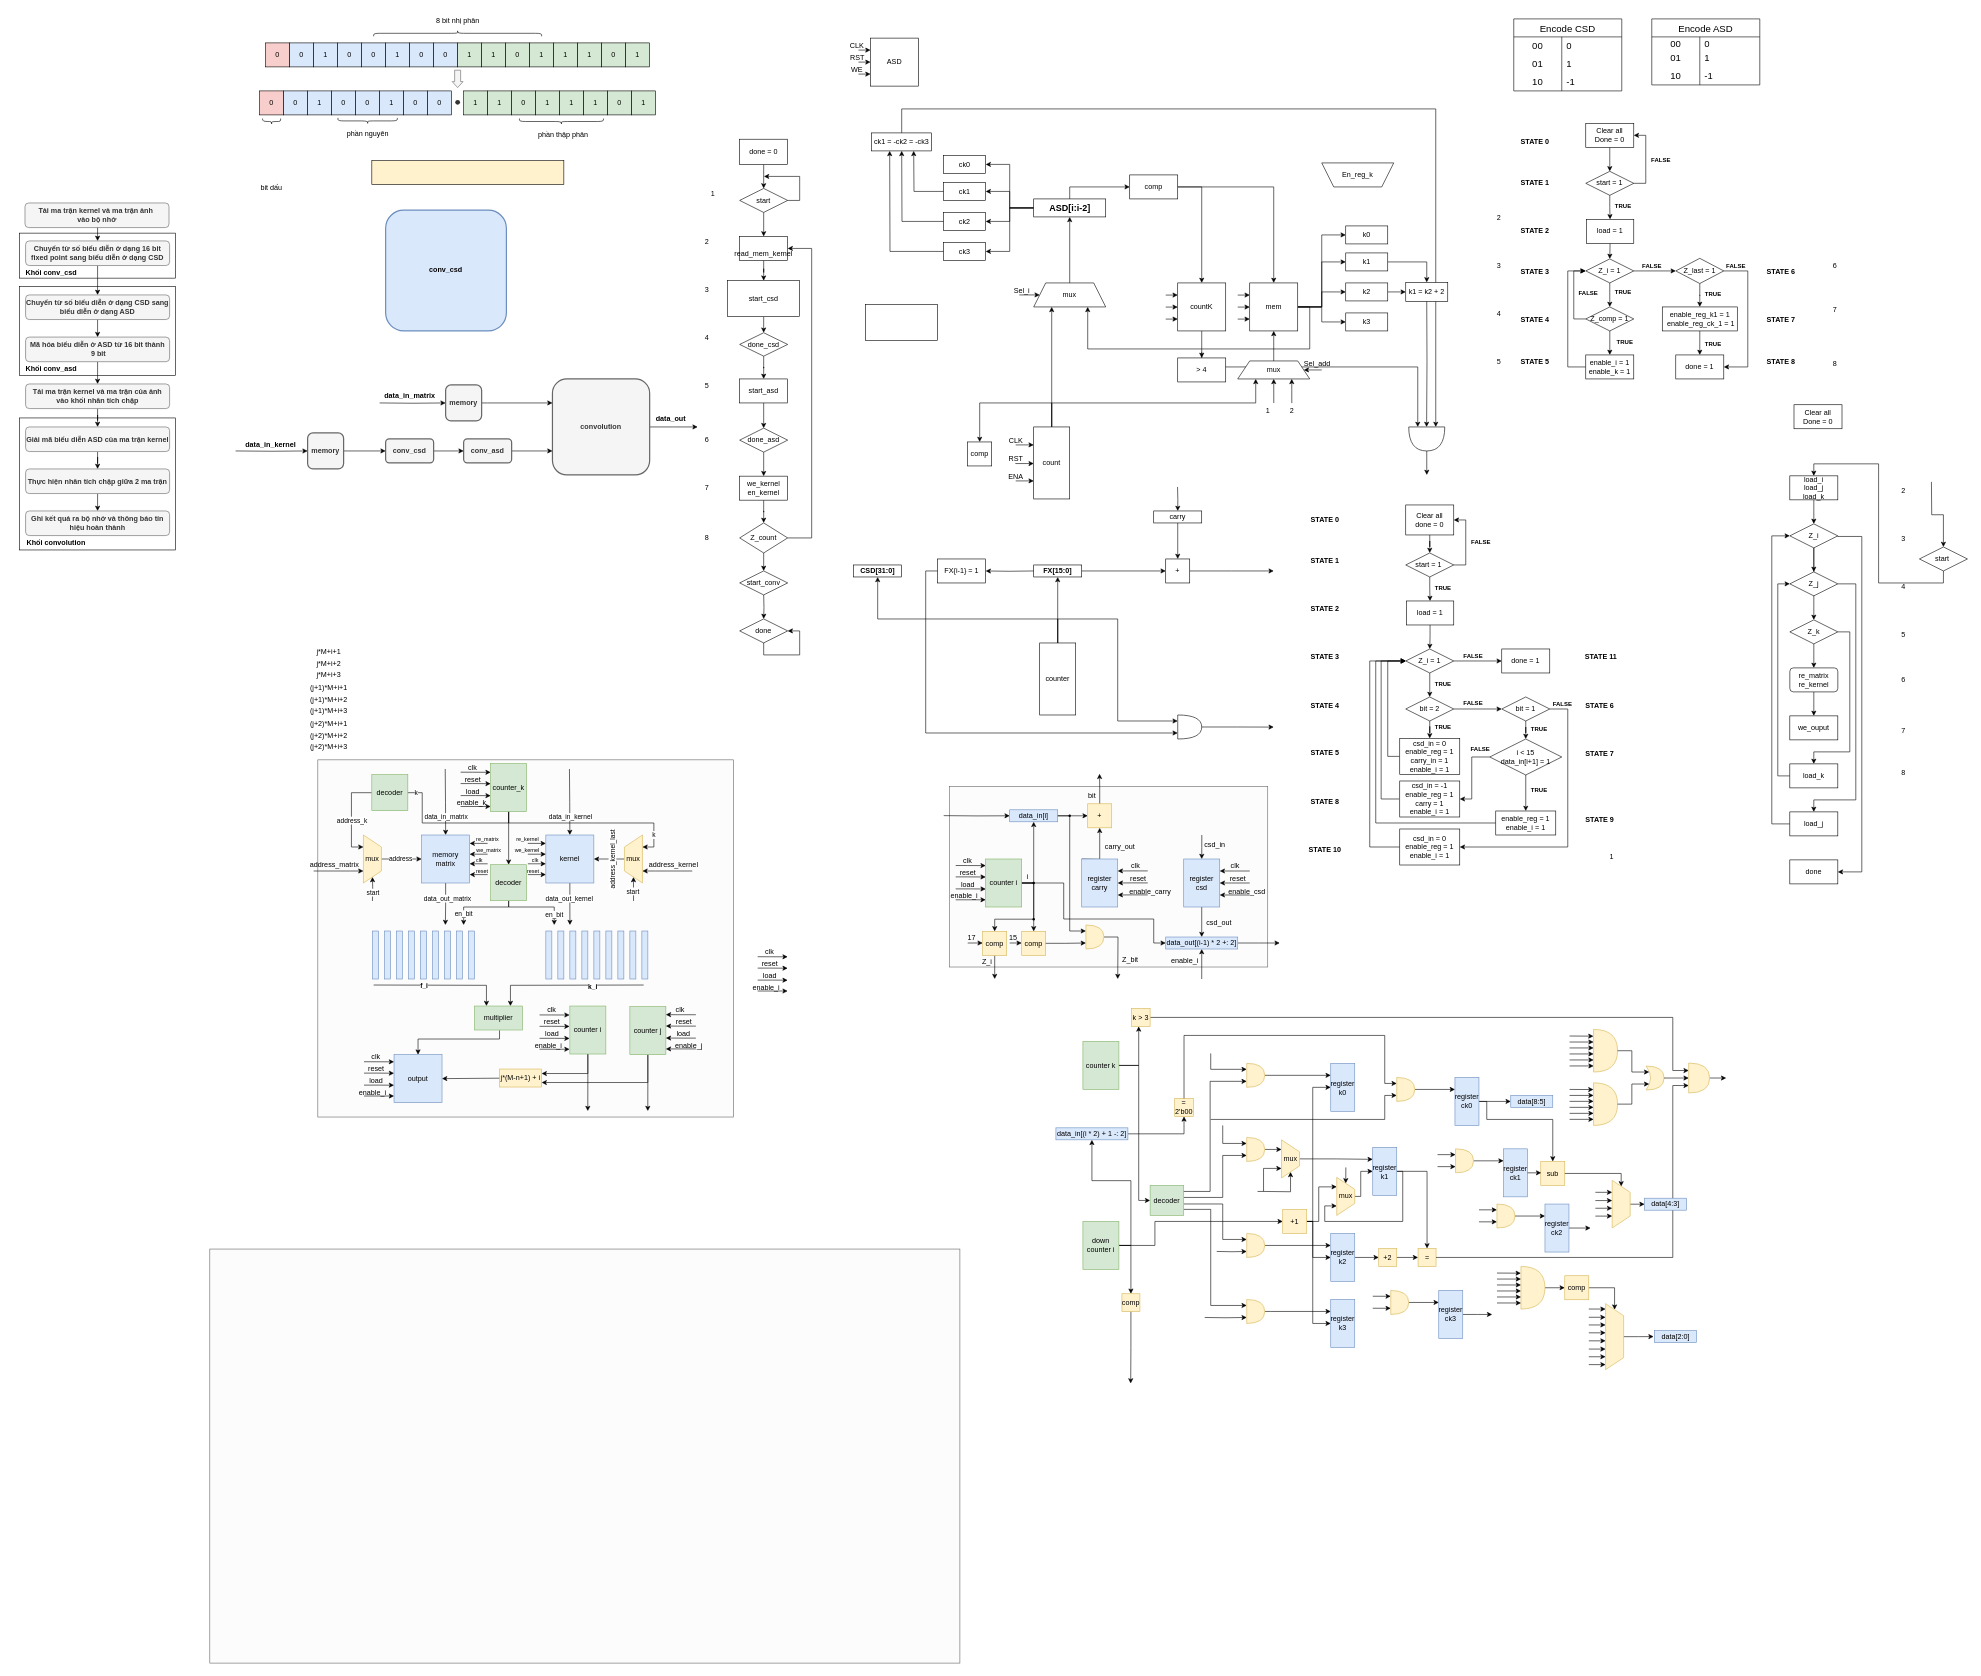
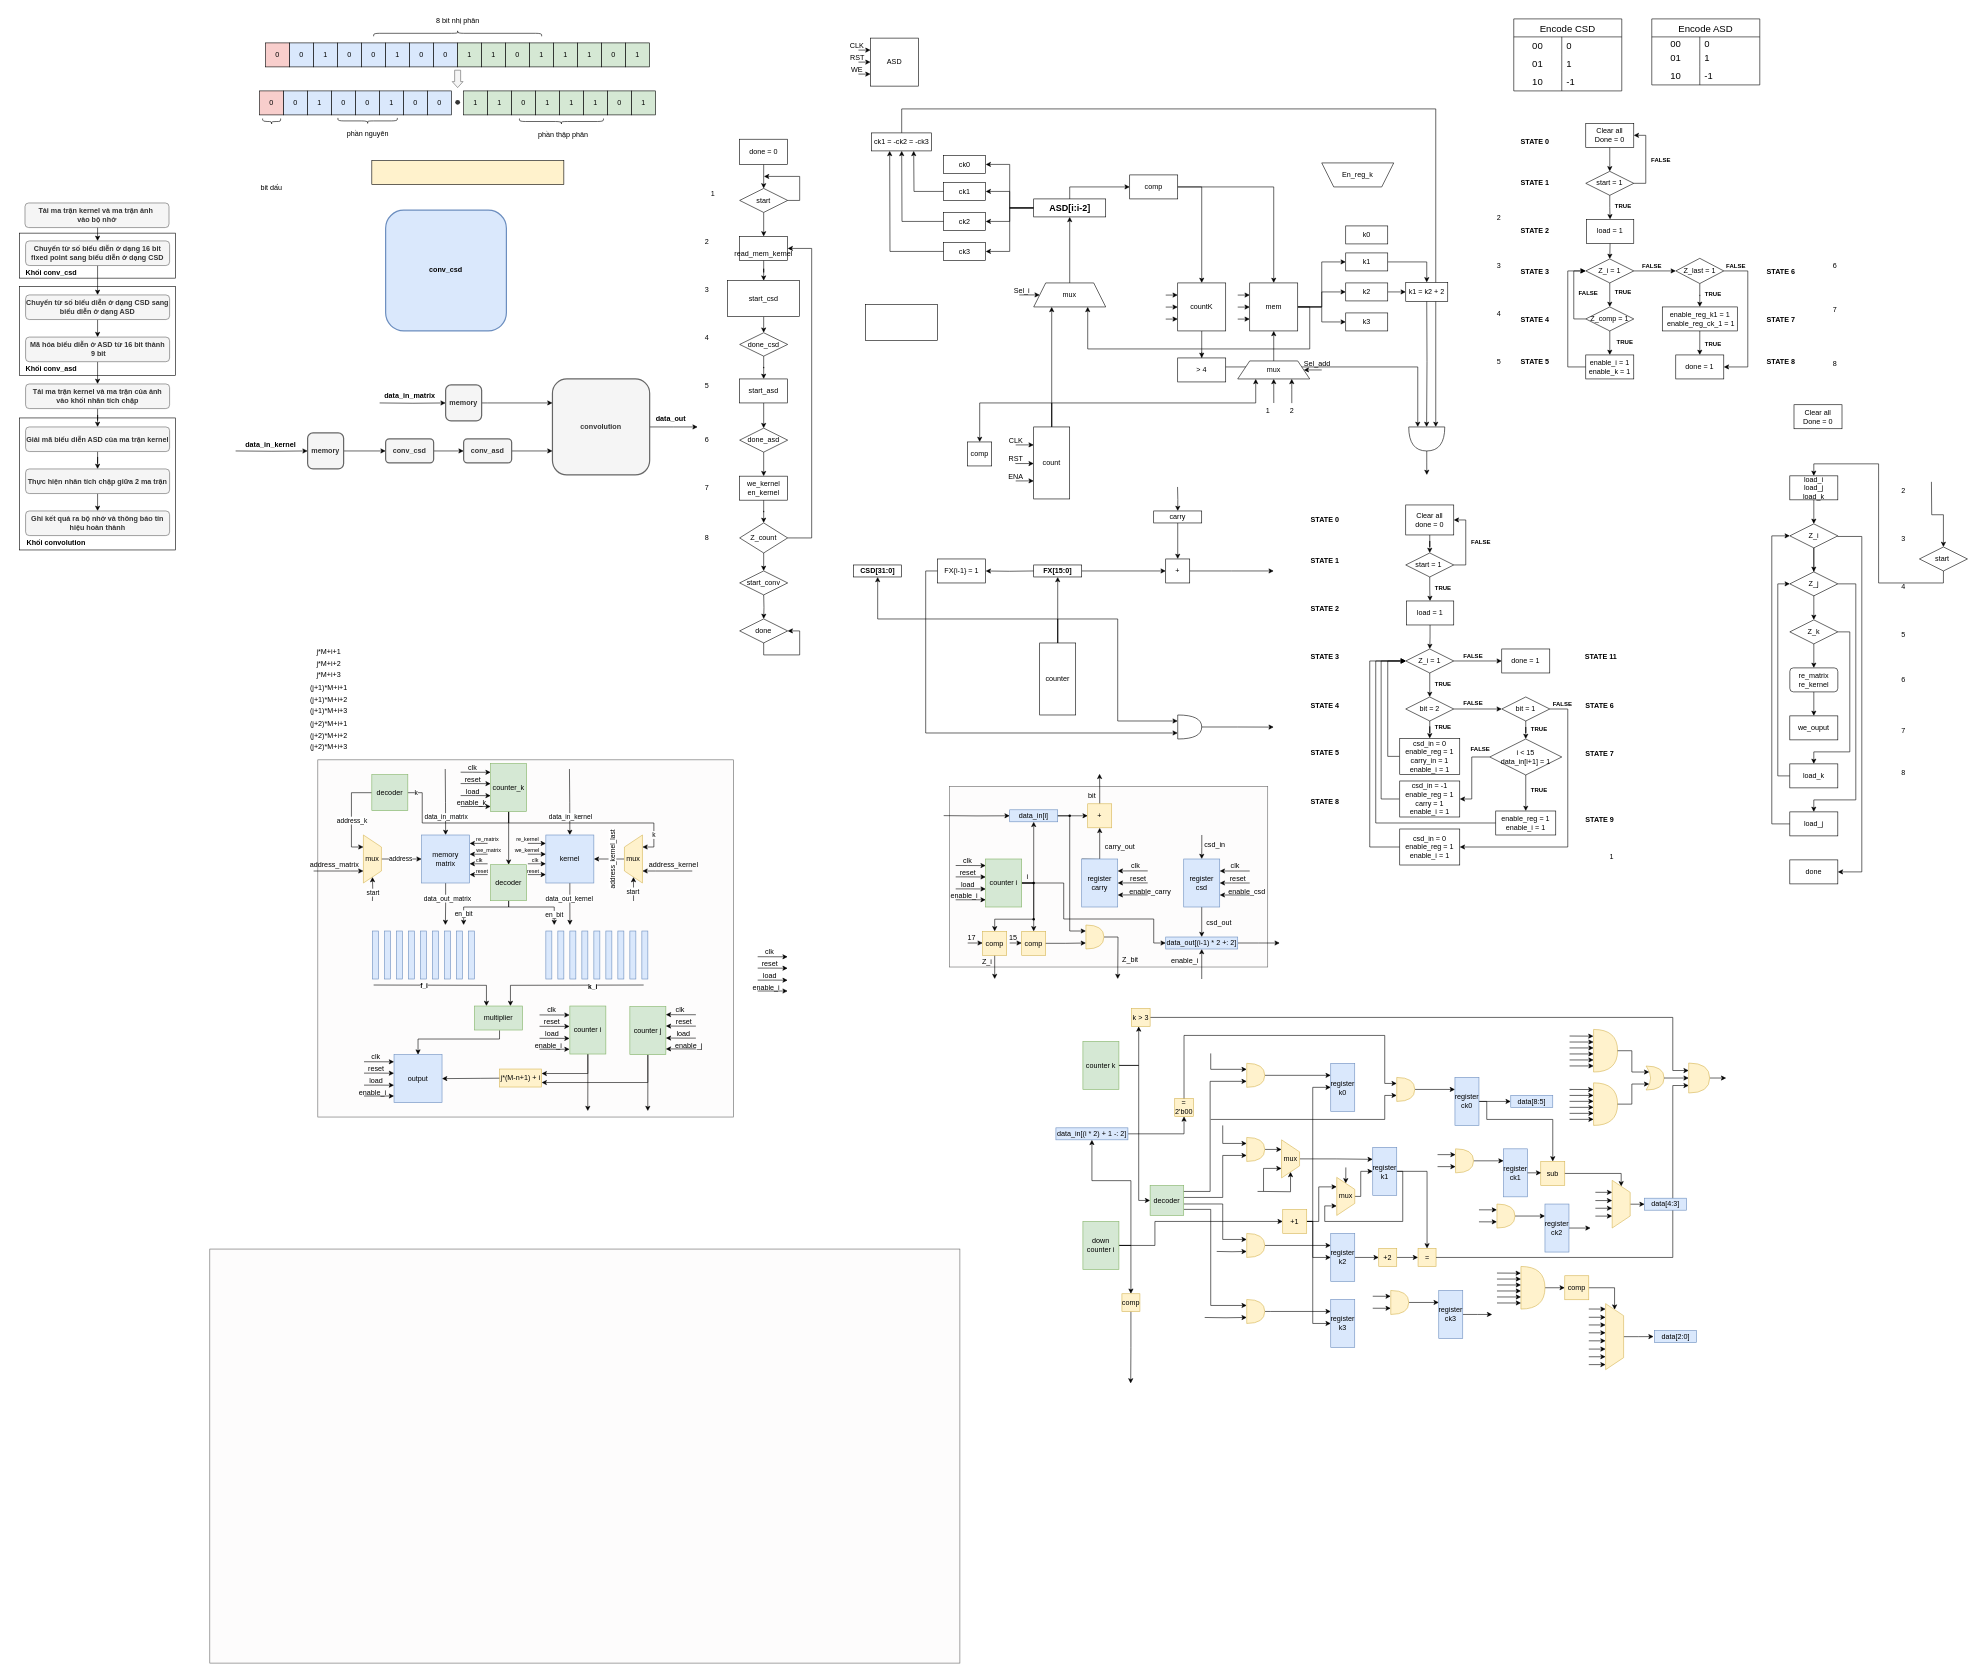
- <mxCell id="35" style="edgeStyle=orthogonalEdgeStyle;rounded=0;orthogonalLoop=1;jettySize=auto;html=1;exitX=1;exitY=0.5;exitDx=0;exitDy=0;entryX=0;entryY=0.5;entryDx=0;entryDy=0;" parent="1" source="36" target="103" edge="1"><mxGeometry relative="1" as="geometry" /></mxCell>
- <mxCell id="339" value="STATE 10" style="text;html=1;align=center;verticalAlign=middle;resizable=0;points=[];autosize=1;strokeColor=none;fillColor=none;fontStyle=1" parent="1" vertex="1"><mxGeometry x="2167" y="1401" width="80" height="30" as="geometry" /></mxCell>
